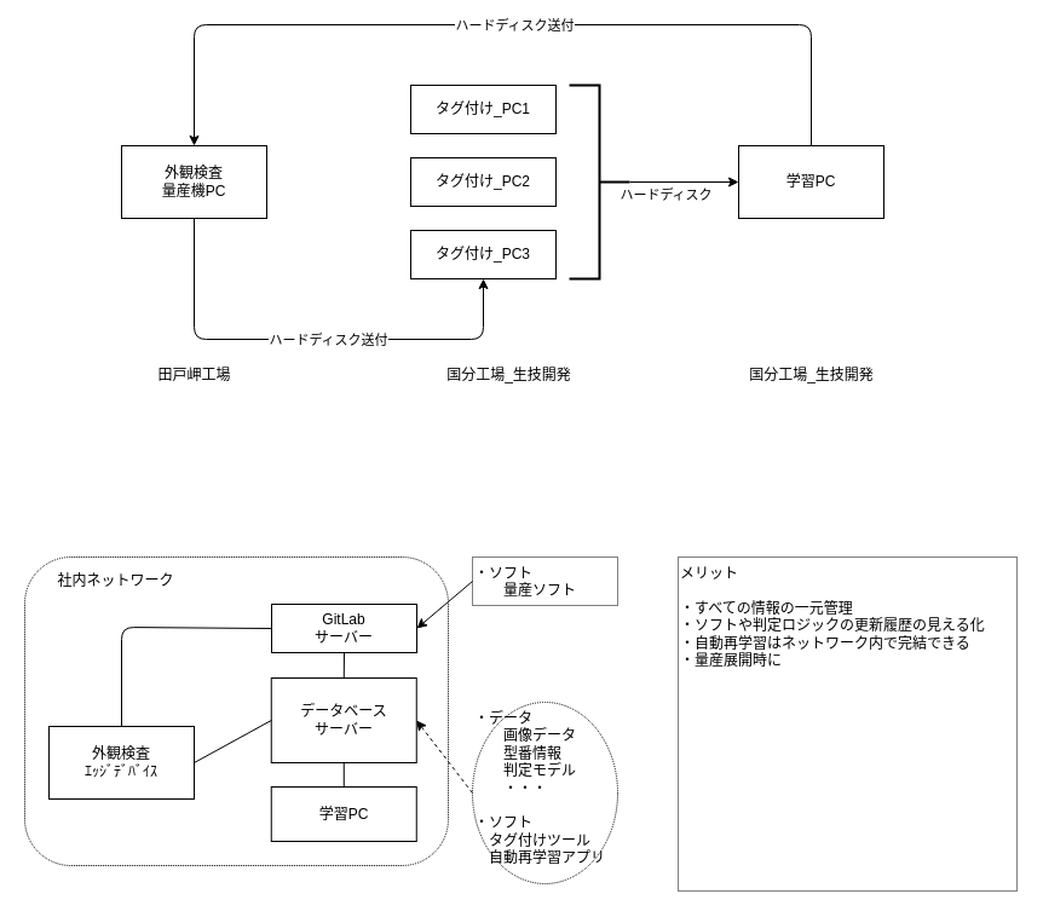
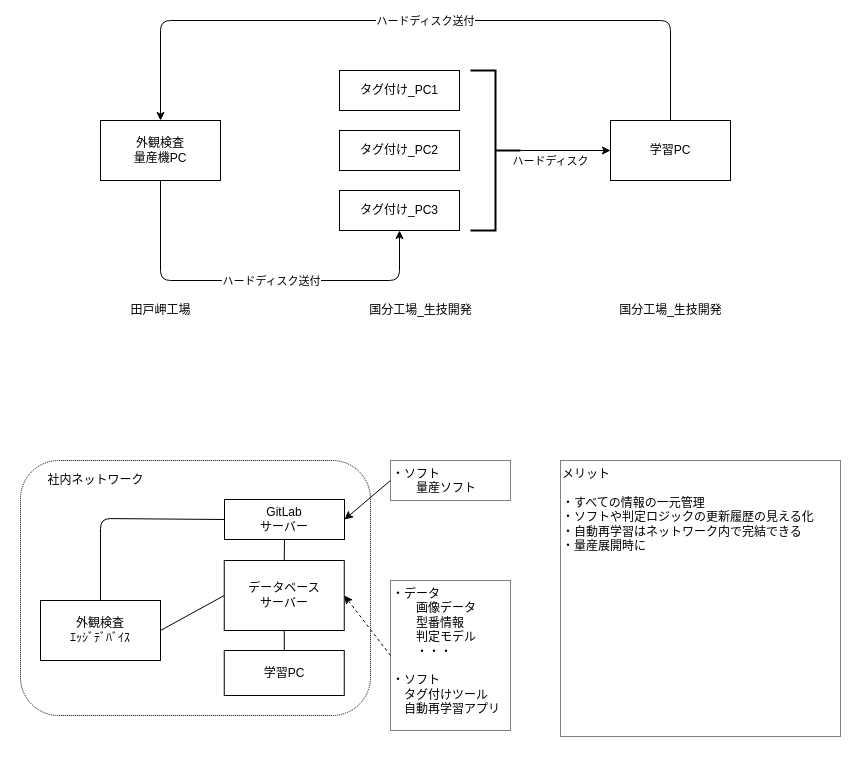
- <mxCell id="24" value="・データ&lt;br&gt;　　画像データ&lt;br&gt;　　型番情報&lt;br&gt;　　判定モデル&lt;br&gt;　　・・・&lt;br&gt;&lt;br&gt;・ソフト&lt;br&gt;　タグ付けツール&lt;br&gt;　自動再学習アプリ" style="ellipse;whiteSpace=wrap;html=1;align=left;verticalAlign=top;dashed=1;dashPattern=1 1;" vertex="1" parent="1"><mxGeometry x="390" y="580" width="120" height="150" as="geometry" /></mxCell>
+ <mxCell id="24" value="・データ&lt;br&gt;　　画像データ&lt;br&gt;　　型番情報&lt;br&gt;　　判定モデル&lt;br&gt;　　・・・&lt;br&gt;&lt;br&gt;・ソフト&lt;br&gt;　タグ付けツール&lt;br&gt;　自動再学習アプリ" style="rounded=0;whiteSpace=wrap;html=1;align=left;verticalAlign=top;dashed=1;dashPattern=1 1;" vertex="1" parent="1"><mxGeometry x="390" y="580" width="120" height="150" as="geometry" /></mxCell>
